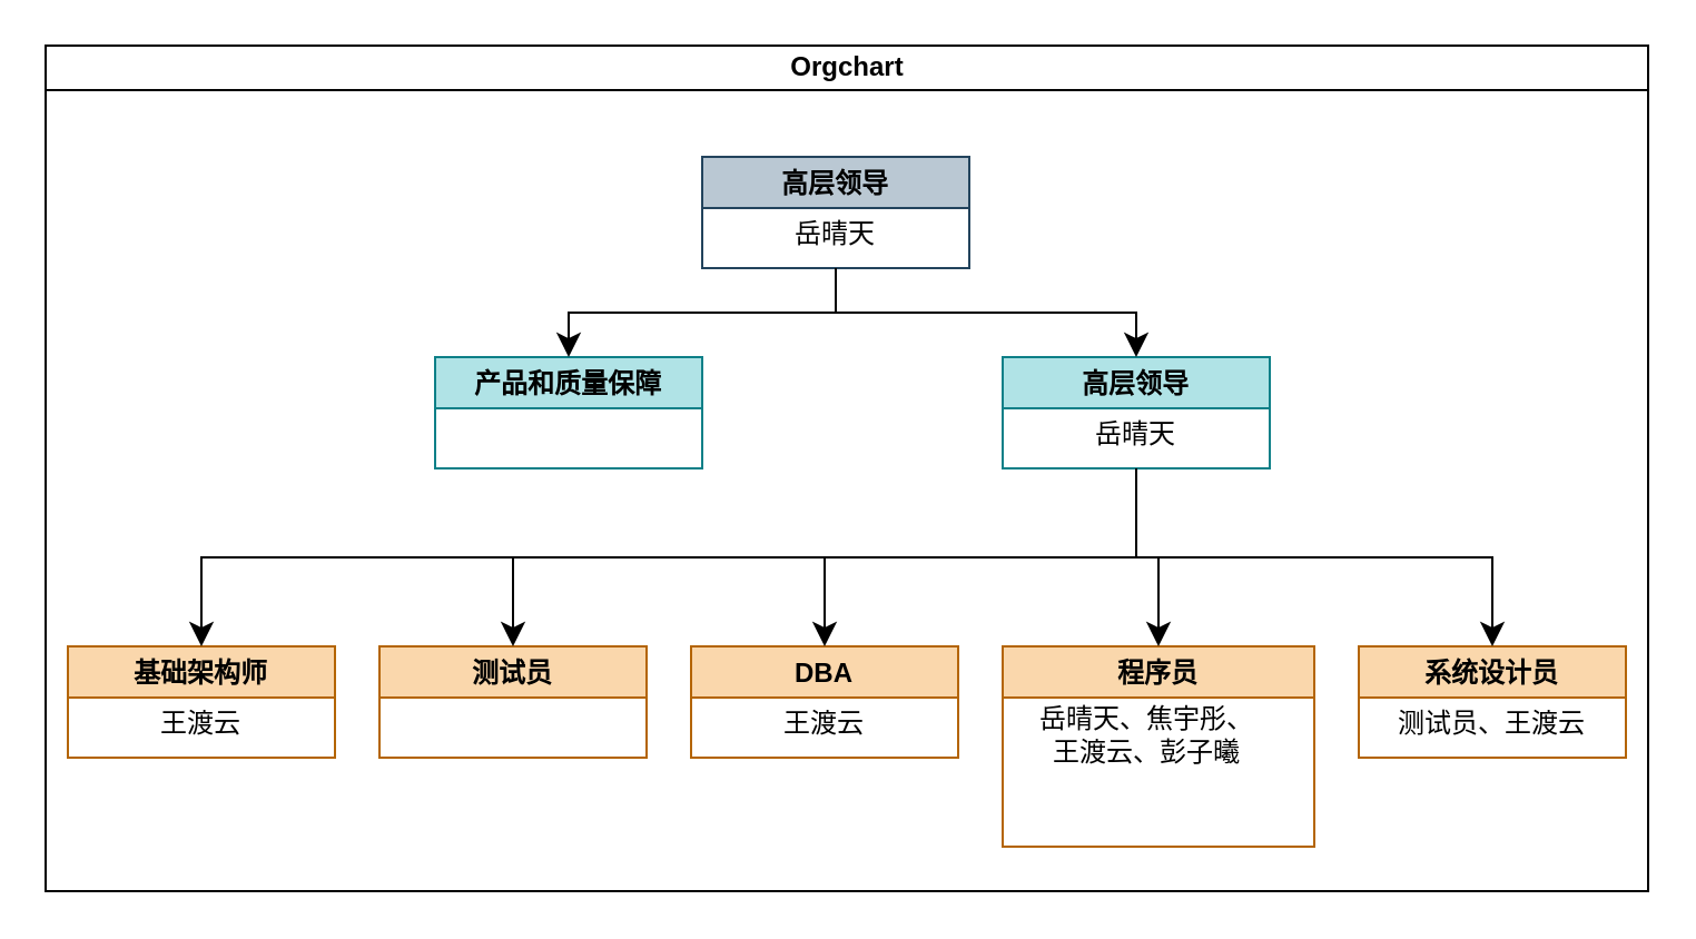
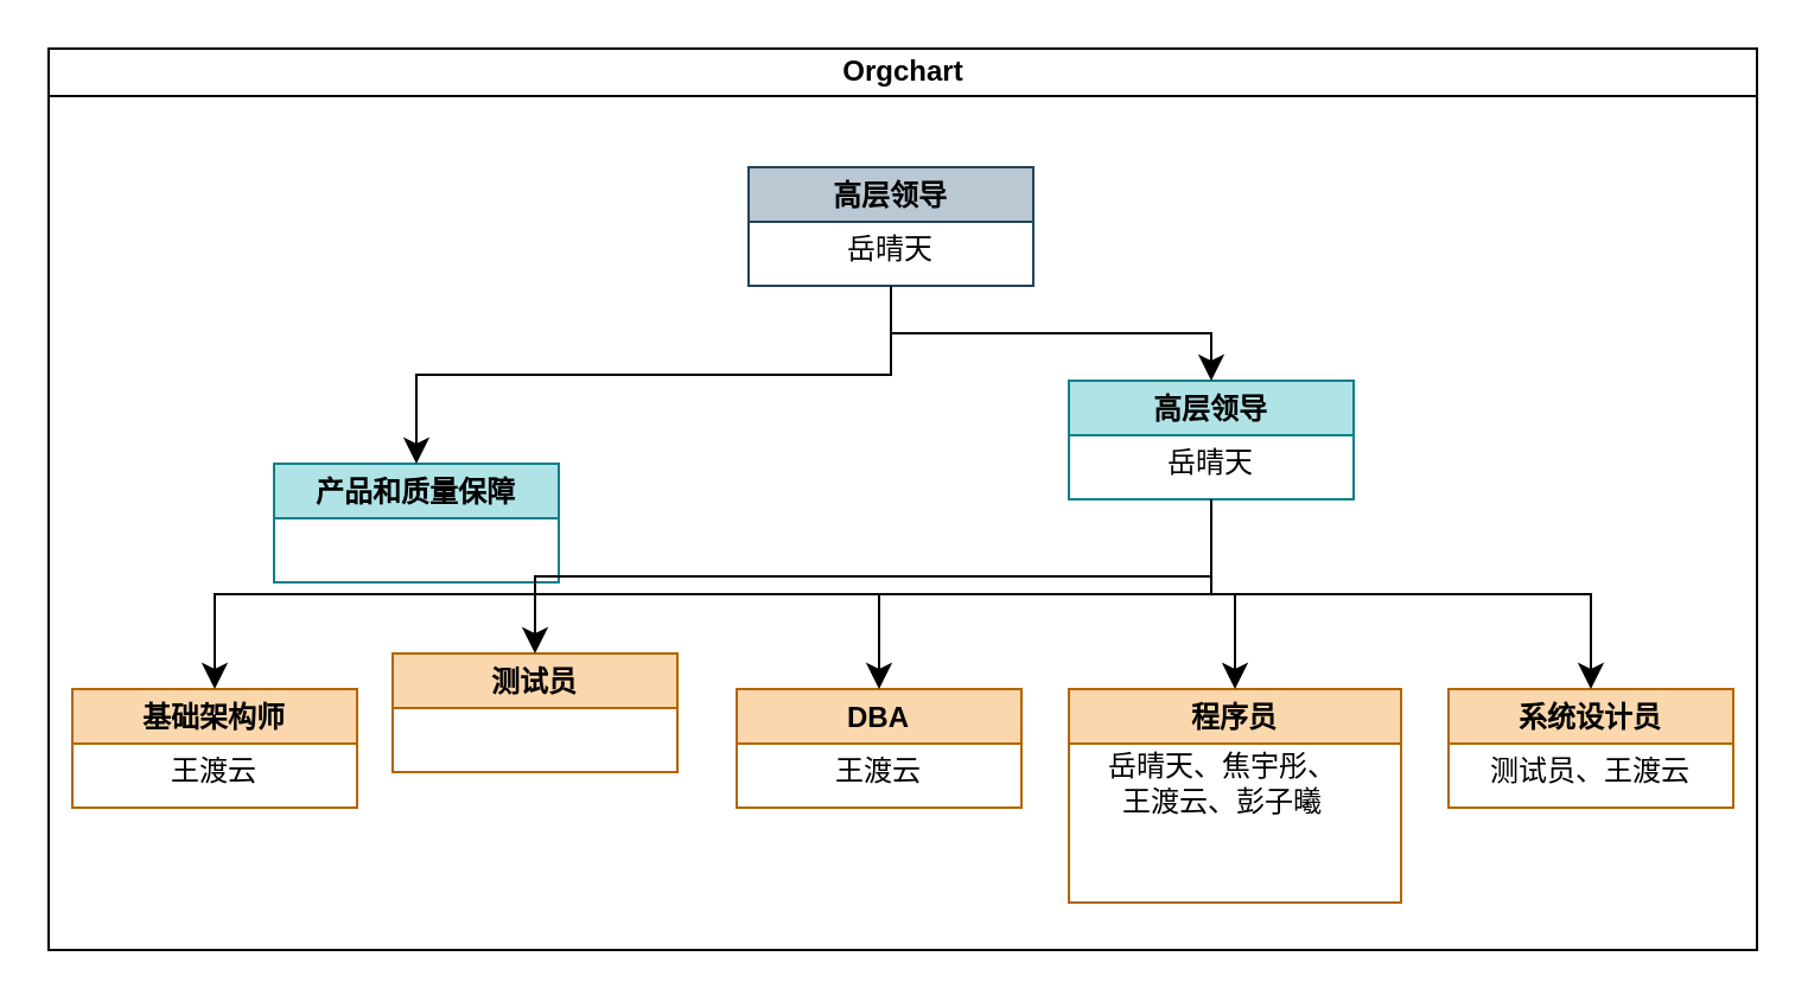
- <mxCell id="5" value="产品和质量保障" style="swimlane;fillColor=#b0e3e6;strokeColor=#0e8088;" vertex="1" parent="2"><mxGeometry x="175" y="140" width="120" height="50" as="geometry" /></mxCell>
+ <mxCell id="5" value="产品和质量保障" style="swimlane;fillColor=#b0e3e6;strokeColor=#0e8088;" vertex="1" parent="2"><mxGeometry x="95" y="175" width="120" height="50" as="geometry" /></mxCell>
- <mxCell id="16" value="测试员" style="swimlane;fillColor=#fad7ac;strokeColor=#b46504;" vertex="1" parent="2"><mxGeometry x="150" y="270" width="120" height="50" as="geometry" /></mxCell>
+ <mxCell id="16" value="测试员" style="swimlane;fillColor=#fad7ac;strokeColor=#b46504;" vertex="1" parent="2"><mxGeometry x="145" y="255" width="120" height="50" as="geometry" /></mxCell>
